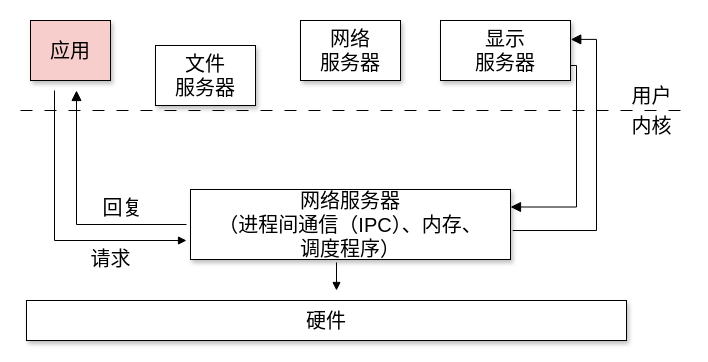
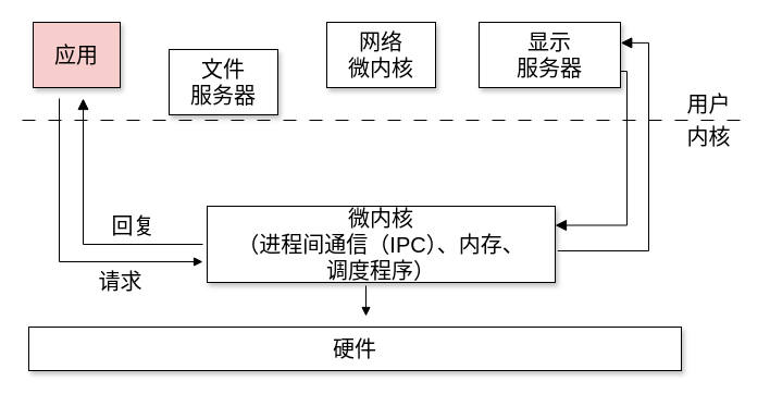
- <mxCell id="6" value="网络&lt;br style=&quot;font-size: 20px;&quot;&gt;服务器" style="rounded=0;whiteSpace=wrap;html=1;fontSize=20;shadow=1;" vertex="1" parent="1"><mxGeometry x="300" y="20" width="100" height="60" as="geometry" /></mxCell>
+ <mxCell id="6" value="网络&lt;br style=&quot;font-size: 20px;&quot;&gt;微内核" style="rounded=0;whiteSpace=wrap;html=1;fontSize=20;shadow=1;" vertex="1" parent="1"><mxGeometry x="300" y="20" width="100" height="60" as="geometry" /></mxCell>
- <mxCell id="8" value="网络服务器&lt;br style=&quot;font-size: 20px;&quot;&gt;（进程间通信（IPC）、内存、&lt;br&gt;调度程序）" style="rounded=0;whiteSpace=wrap;html=1;shadow=1;fontSize=20;" vertex="1" parent="1"><mxGeometry x="190" y="189" width="320" height="70" as="geometry" /></mxCell>
+ <mxCell id="8" value="微内核&lt;br style=&quot;font-size: 20px;&quot;&gt;（进程间通信（IPC）、内存、&lt;br&gt;调度程序）" style="rounded=0;whiteSpace=wrap;html=1;shadow=1;fontSize=20;" vertex="1" parent="1"><mxGeometry x="190" y="189" width="320" height="70" as="geometry" /></mxCell>
